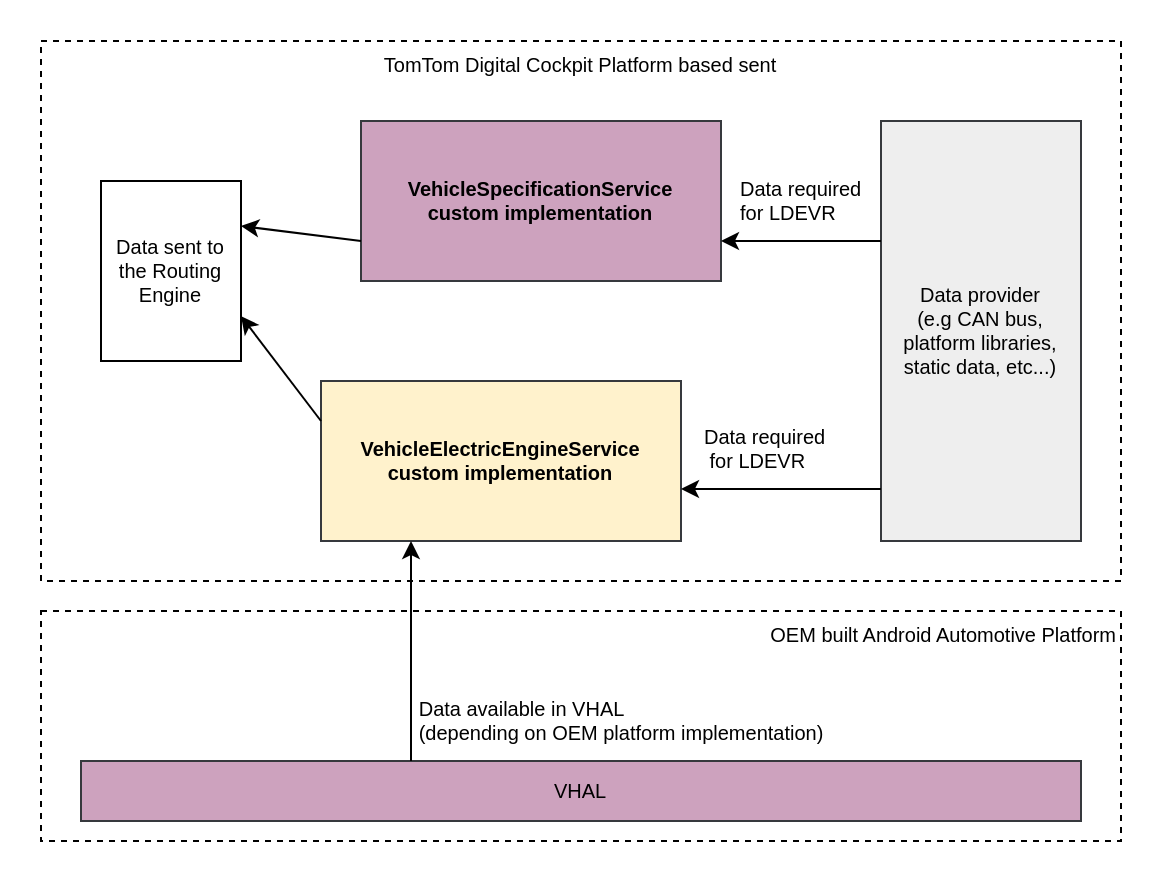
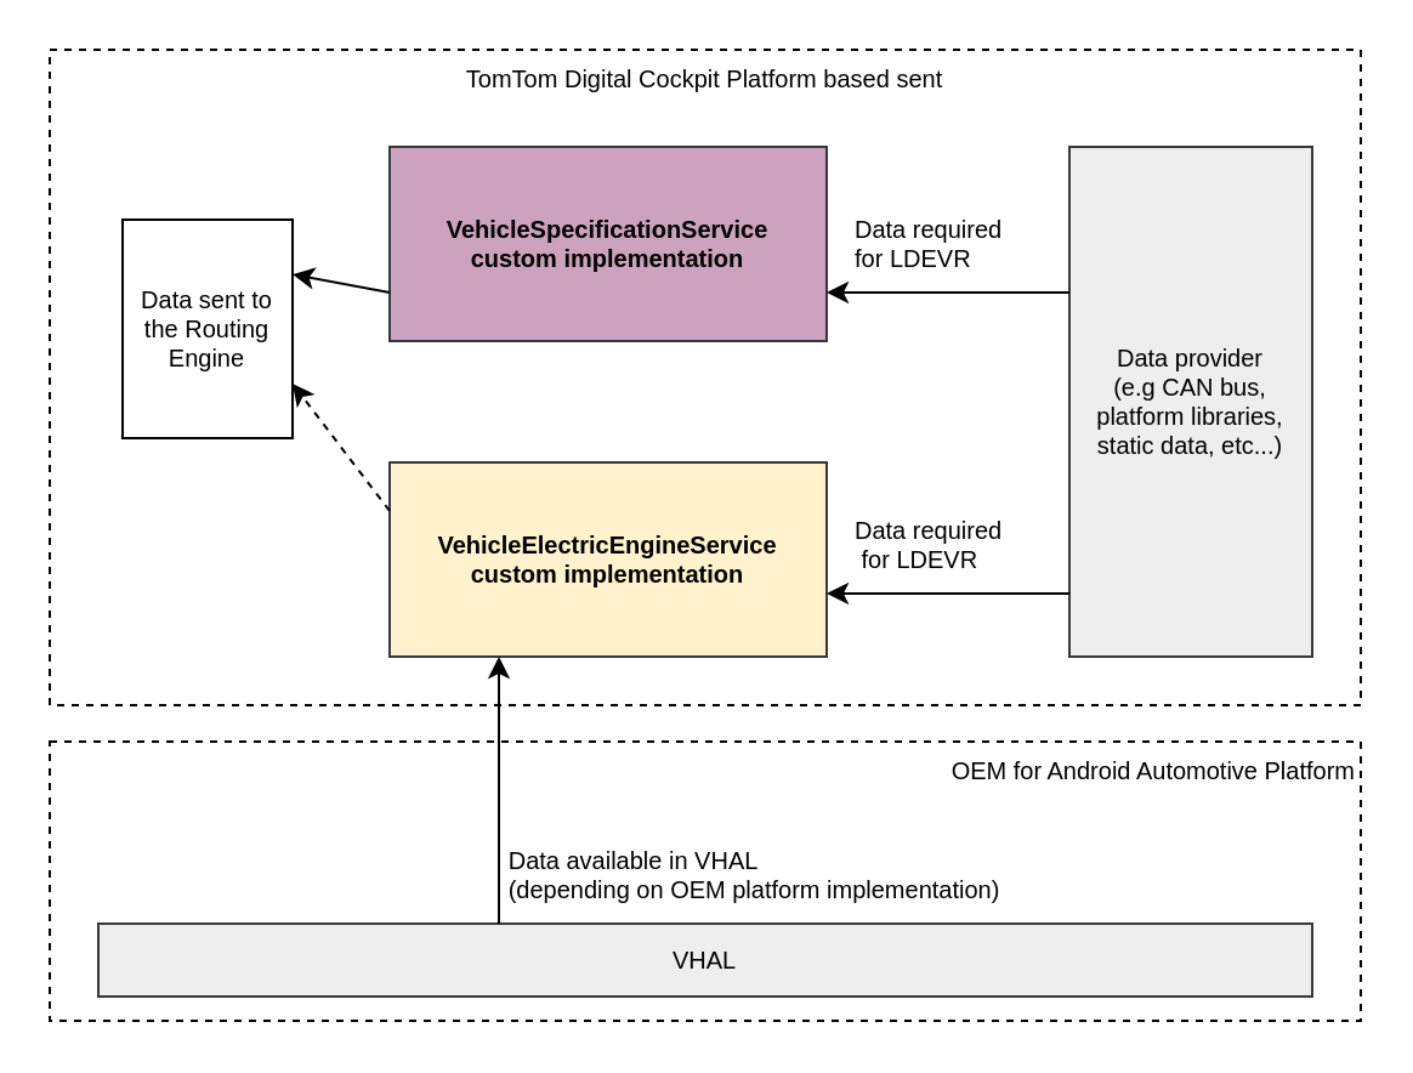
- <mxCell id="9" value="&lt;b&gt;VehicleSpecificationService&lt;br&gt;custom implementation&lt;/b&gt;" style="rounded=0;whiteSpace=wrap;html=1;fontSize=10;fillColor=#CDA2BE;strokeColor=#36393d;" vertex="1" parent="1"><mxGeometry x="180" y="60" width="180" height="80" as="geometry" /></mxCell>
+ <mxCell id="9" value="&lt;b&gt;VehicleSpecificationService&lt;br&gt;custom implementation&lt;/b&gt;" style="rounded=0;whiteSpace=wrap;html=1;fontSize=10;fillColor=#CDA2BE;strokeColor=#36393d;" vertex="1" parent="1"><mxGeometry x="160" y="60" width="180" height="80" as="geometry" /></mxCell>
- <mxCell id="13" value="" style="endArrow=classic;html=1;rounded=0;fontSize=10;entryX=1;entryY=0.75;entryDx=0;entryDy=0;align=left;exitX=0;exitY=0.25;exitDx=0;exitDy=0;" edge="1" parent="1" source="6" target="11"><mxGeometry x="0.8" y="-20" width="50" height="50" relative="1" as="geometry"><mxPoint x="170" y="130" as="sourcePoint" /><mxPoint x="110" y="152.5" as="targetPoint" /><mxPoint as="offset" /></mxGeometry></mxCell>
+ <mxCell id="13" value="" style="endArrow=classic;html=1;rounded=0;fontSize=10;entryX=1;entryY=0.75;entryDx=0;entryDy=0;align=left;exitX=0;exitY=0.25;exitDx=0;exitDy=0;dashed=1;" edge="1" parent="1" source="6" target="11"><mxGeometry x="0.8" y="-20" width="50" height="50" relative="1" as="geometry"><mxPoint x="170" y="130" as="sourcePoint" /><mxPoint x="110" y="152.5" as="targetPoint" /><mxPoint as="offset" /></mxGeometry></mxCell>
- <mxCell id="2" value="OEM built Android Automotive Platform" style="rounded=0;whiteSpace=wrap;html=1;fontFamily=Helvetica;fontSize=10;dashed=1;verticalAlign=top;align=right;" vertex="1" parent="1"><mxGeometry x="20" y="305" width="540" height="115" as="geometry" /></mxCell>
+ <mxCell id="2" value="OEM for Android Automotive Platform" style="rounded=0;whiteSpace=wrap;html=1;fontFamily=Helvetica;fontSize=10;dashed=1;verticalAlign=top;align=right;" vertex="1" parent="1"><mxGeometry x="20" y="305" width="540" height="115" as="geometry" /></mxCell>
- <mxCell id="4" value="VHAL" style="rounded=0;whiteSpace=wrap;html=1;fontSize=10;fillColor=#cda2be;strokeColor=#36393d;" vertex="1" parent="1"><mxGeometry x="40" y="380" width="500" height="30" as="geometry" /></mxCell>
+ <mxCell id="4" value="VHAL" style="rounded=0;whiteSpace=wrap;html=1;fontSize=10;fillColor=#eeeeee;strokeColor=#36393d;" vertex="1" parent="1"><mxGeometry x="40" y="380" width="500" height="30" as="geometry" /></mxCell>
